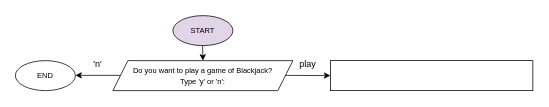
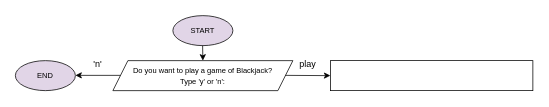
- <mxCell id="8" value="&lt;font style=&quot;font-size: 10px;&quot;&gt;END&lt;/font&gt;" style="ellipse;whiteSpace=wrap;html=1;" parent="1" vertex="1"><mxGeometry x="20" y="80" width="80" height="40" as="geometry" /></mxCell>
+ <mxCell id="8" value="&lt;font style=&quot;font-size: 10px;&quot;&gt;END&lt;/font&gt;" style="ellipse;whiteSpace=wrap;html=1;fillColor=#e1d5e7;" parent="1" vertex="1"><mxGeometry x="20" y="80" width="80" height="40" as="geometry" /></mxCell>
